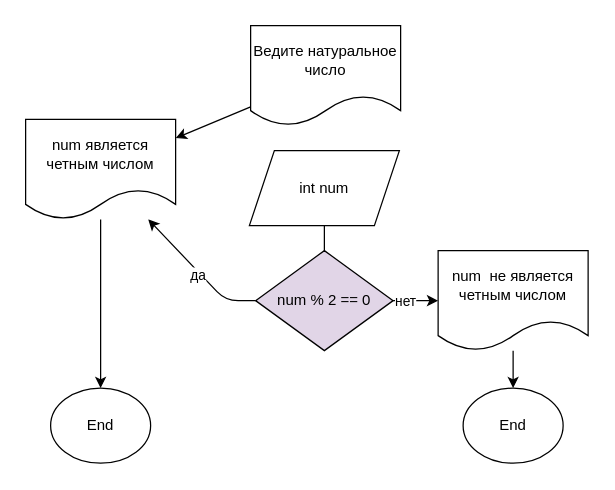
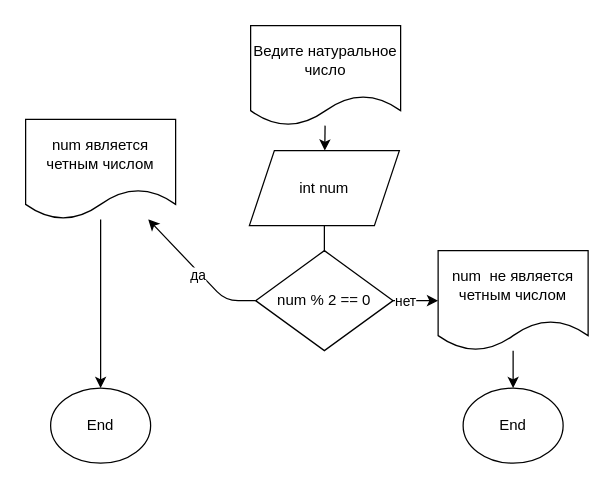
- <mxCell id="2" value="" style="edgeStyle=none;html=1;" parent="1" source="3" target="11" edge="1"><mxGeometry relative="1" as="geometry" /></mxCell>
+ <mxCell id="2" value="" style="edgeStyle=none;html=1;" parent="1" source="3" target="5" edge="1"><mxGeometry relative="1" as="geometry" /></mxCell>
- <mxCell id="16" value="num % 2 == 0" style="rhombus;whiteSpace=wrap;html=1;fillColor=#e1d5e7;" parent="1" vertex="1"><mxGeometry x="204" y="200" width="110" height="80" as="geometry" /></mxCell>
+ <mxCell id="16" value="num % 2 == 0" style="rhombus;whiteSpace=wrap;html=1;" parent="1" vertex="1"><mxGeometry x="204" y="200" width="110" height="80" as="geometry" /></mxCell>
